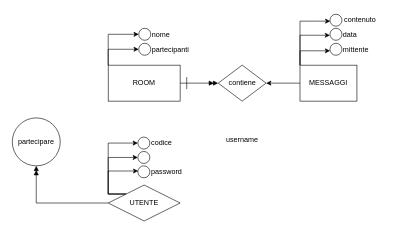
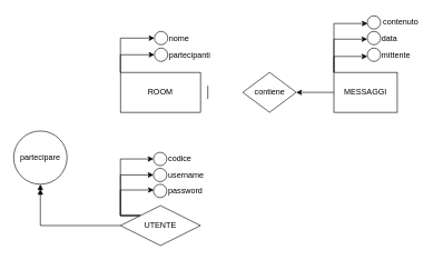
- <mxCell id="9" style="edgeStyle=orthogonalEdgeStyle;rounded=0;orthogonalLoop=1;jettySize=auto;html=1;exitX=1;exitY=0.5;exitDx=0;exitDy=0;entryX=0;entryY=0.5;entryDx=0;entryDy=0;endArrow=doubleBlock;endFill=1;" edge="1" parent="1" source="10" target="25"><mxGeometry relative="1" as="geometry" /></mxCell>
- <mxCell id="31" value="username" style="text;html=1;align=left;verticalAlign=middle;whiteSpace=wrap;rounded=0;" vertex="1" parent="1"><mxGeometry x="374.5" y="224.5" width="49" height="15" as="geometry" /></mxCell>
+ <mxCell id="31" value="username" style="text;html=1;align=left;verticalAlign=middle;whiteSpace=wrap;rounded=0;" vertex="1" parent="1"><mxGeometry x="249.5" y="254.5" width="49" height="15" as="geometry" /></mxCell>
